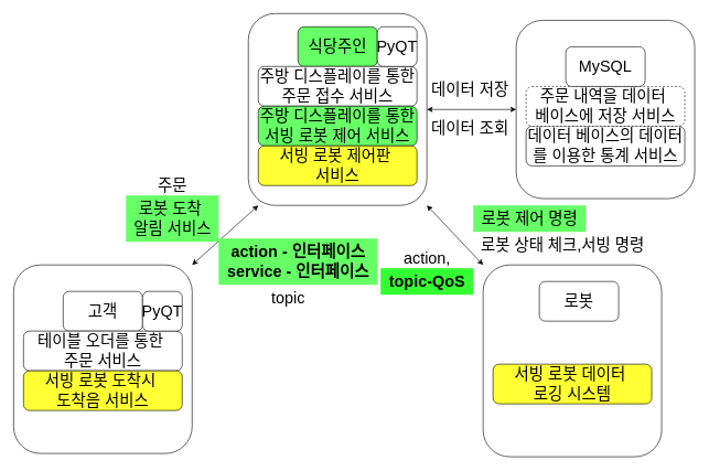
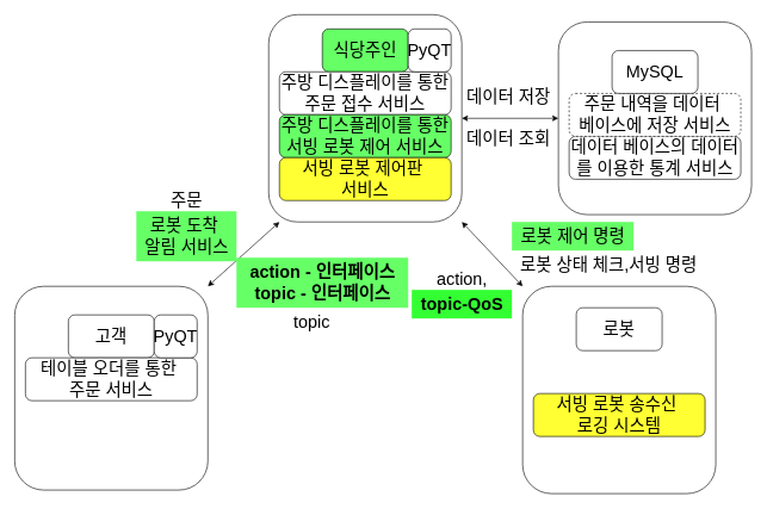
- <mxCell id="26" value="&lt;b&gt;&lt;font style=&quot;font-size: 24px;&quot;&gt;action - 인터페이스&lt;br&gt;service - 인터페이스&lt;/font&gt;&lt;/b&gt;" style="text;html=1;align=center;verticalAlign=middle;resizable=0;points=[];autosize=1;strokeColor=none;fillColor=#66FF66;" vertex="1" parent="1"><mxGeometry x="330" y="360" width="240" height="70" as="geometry" /></mxCell>
+ <mxCell id="26" value="&lt;b&gt;&lt;font style=&quot;font-size: 24px;&quot;&gt;action - 인터페이스&lt;br&gt;topic - 인터페이스&lt;/font&gt;&lt;/b&gt;" style="text;html=1;align=center;verticalAlign=middle;resizable=0;points=[];autosize=1;strokeColor=none;fillColor=#66FF66;" vertex="1" parent="1"><mxGeometry x="330" y="360" width="240" height="70" as="geometry" /></mxCell>
- <mxCell id="8" value="&lt;font style=&quot;font-size: 24px;&quot;&gt;로봇&lt;/font&gt;" style="rounded=1;whiteSpace=wrap;html=1;" vertex="1" parent="1"><mxGeometry x="815" y="425" width="120" height="60" as="geometry" /></mxCell>
+ <mxCell id="8" value="&lt;font style=&quot;font-size: 24px;&quot;&gt;로봇&lt;/font&gt;" style="rounded=1;whiteSpace=wrap;html=1;" vertex="1" parent="1"><mxGeometry x="805" y="430" width="120" height="60" as="geometry" /></mxCell>
- <mxCell id="29" value="&lt;font style=&quot;font-size: 24px;&quot;&gt;서빙 로봇 데이터&amp;nbsp;&lt;/font&gt;&lt;div&gt;&lt;font style=&quot;font-size: 24px;&quot;&gt;로깅 시스템&lt;/font&gt;&lt;/div&gt;" style="rounded=1;whiteSpace=wrap;html=1;fillColor=#FFFF33;" vertex="1" parent="1"><mxGeometry x="745" y="550" width="240" height="60" as="geometry" /></mxCell>
+ <mxCell id="29" value="&lt;font style=&quot;font-size: 24px;&quot;&gt;서빙 로봇 송수신&amp;nbsp;&lt;/font&gt;&lt;div&gt;&lt;font style=&quot;font-size: 24px;&quot;&gt;로깅 시스템&lt;/font&gt;&lt;/div&gt;" style="rounded=1;whiteSpace=wrap;html=1;fillColor=#FFFF33;" vertex="1" parent="1"><mxGeometry x="745" y="550" width="240" height="60" as="geometry" /></mxCell>
- <mxCell id="12" value="&lt;font style=&quot;font-size: 24px;&quot;&gt;서빙 로봇 도착시&amp;nbsp;&lt;/font&gt;&lt;div&gt;&lt;font style=&quot;font-size: 24px;&quot;&gt;도착음 서비스&lt;/font&gt;&lt;/div&gt;" style="rounded=1;whiteSpace=wrap;html=1;fillColor=#FFFF33;" vertex="1" parent="1"><mxGeometry x="35" y="560" width="240" height="60" as="geometry" /></mxCell>
